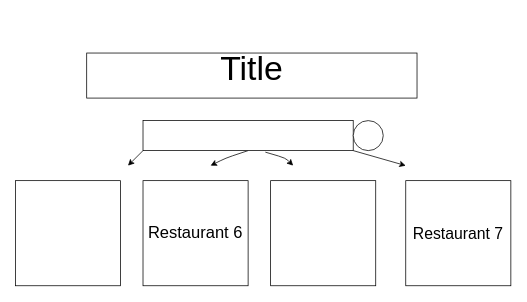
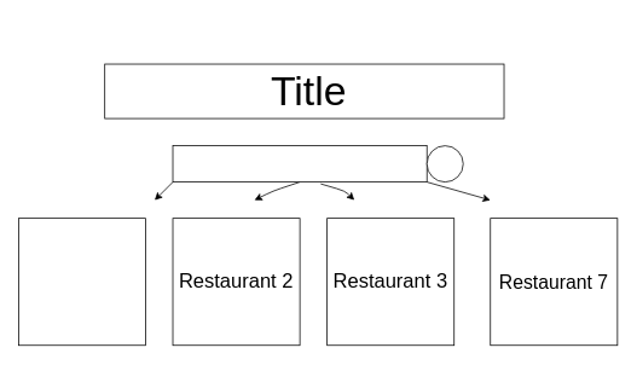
- <mxCell id="14" value="Title" style="text;strokeColor=none;align=center;fillColor=none;html=1;verticalAlign=middle;whiteSpace=wrap;rounded=0;fontSize=45;" parent="1" vertex="1"><mxGeometry x="120" y="75" width="430" height="30" as="geometry" /></mxCell>
+ <mxCell id="14" value="Title" style="text;strokeColor=none;align=center;fillColor=none;html=1;verticalAlign=middle;whiteSpace=wrap;rounded=0;fontSize=45;" parent="1" vertex="1"><mxGeometry x="125" y="85" width="430" height="30" as="geometry" /></mxCell>
- <mxCell id="15" value="Restaurant 6" style="text;strokeColor=none;align=center;fillColor=none;html=1;verticalAlign=middle;whiteSpace=wrap;rounded=0;fontSize=22;" parent="1" vertex="1"><mxGeometry x="185" y="240" width="150" height="140" as="geometry" /></mxCell>
+ <mxCell id="15" value="Restaurant 2" style="text;strokeColor=none;align=center;fillColor=none;html=1;verticalAlign=middle;whiteSpace=wrap;rounded=0;fontSize=22;" parent="1" vertex="1"><mxGeometry x="185" y="240" width="150" height="140" as="geometry" /></mxCell>
+ <mxCell id="16" value="Restaurant 3" style="text;strokeColor=none;align=center;fillColor=none;html=1;verticalAlign=middle;whiteSpace=wrap;rounded=0;fontSize=22;" parent="1" vertex="1"><mxGeometry x="360" y="240" width="140" height="140" as="geometry" /></mxCell>
